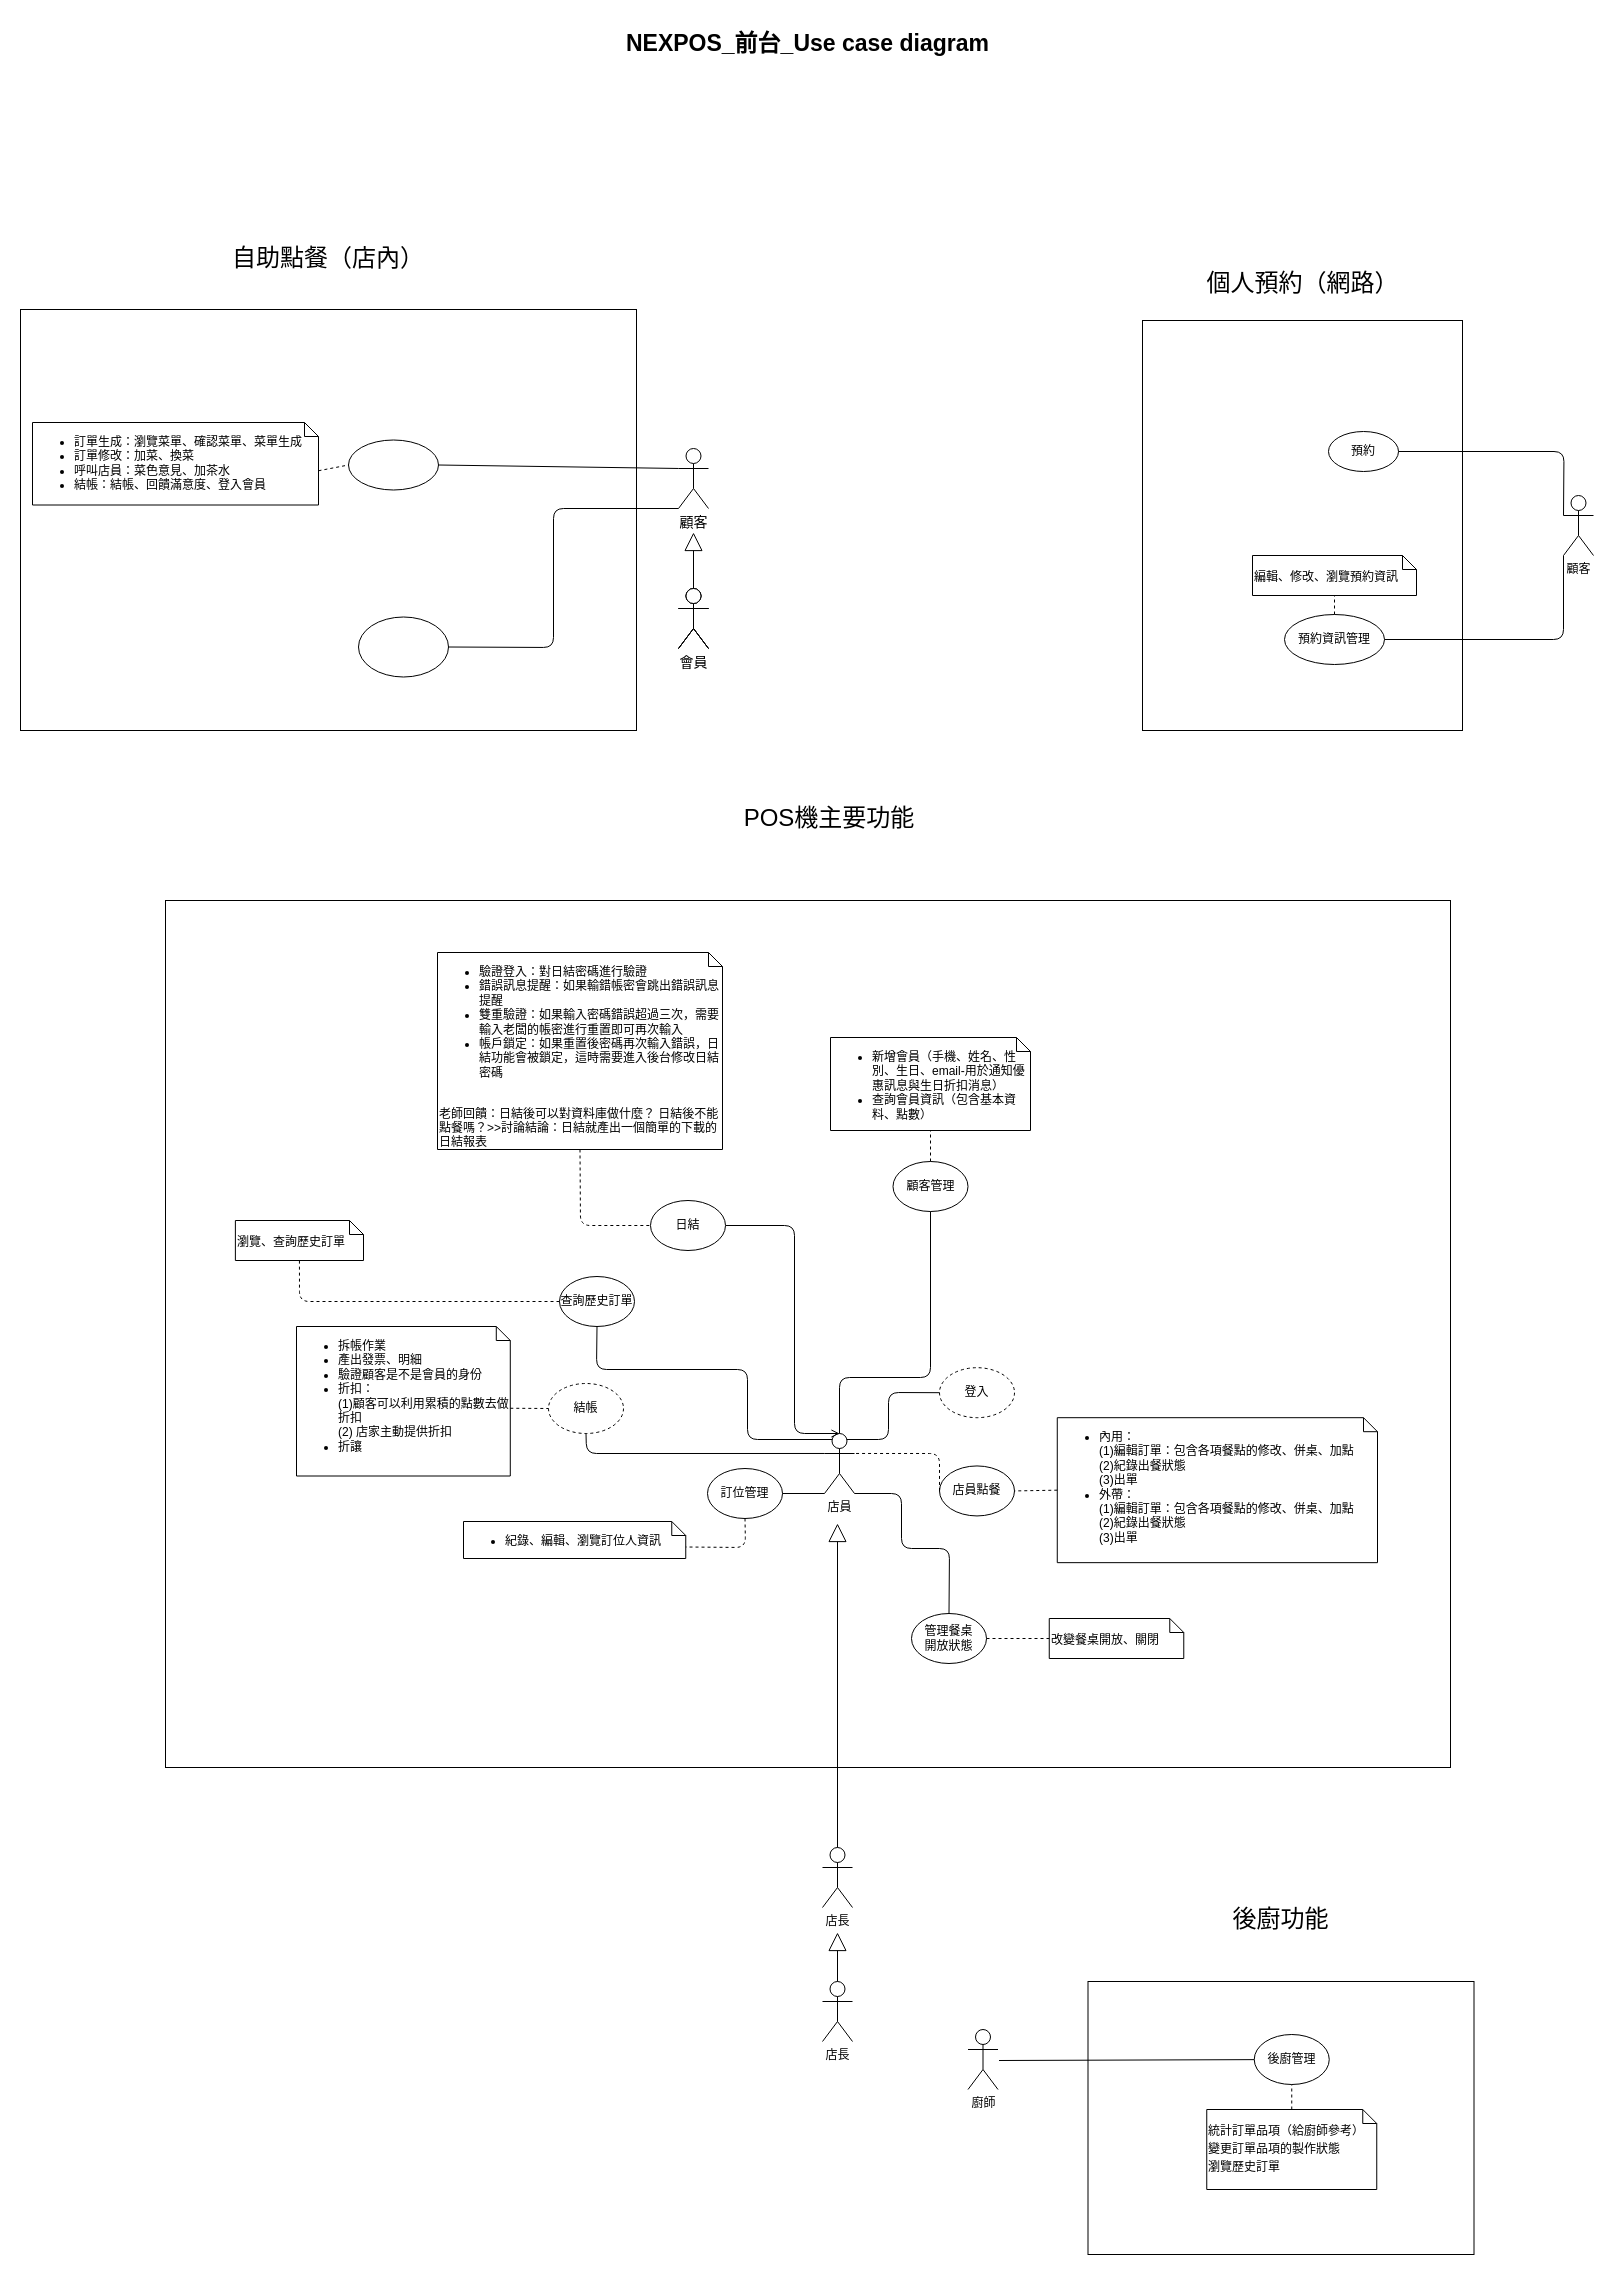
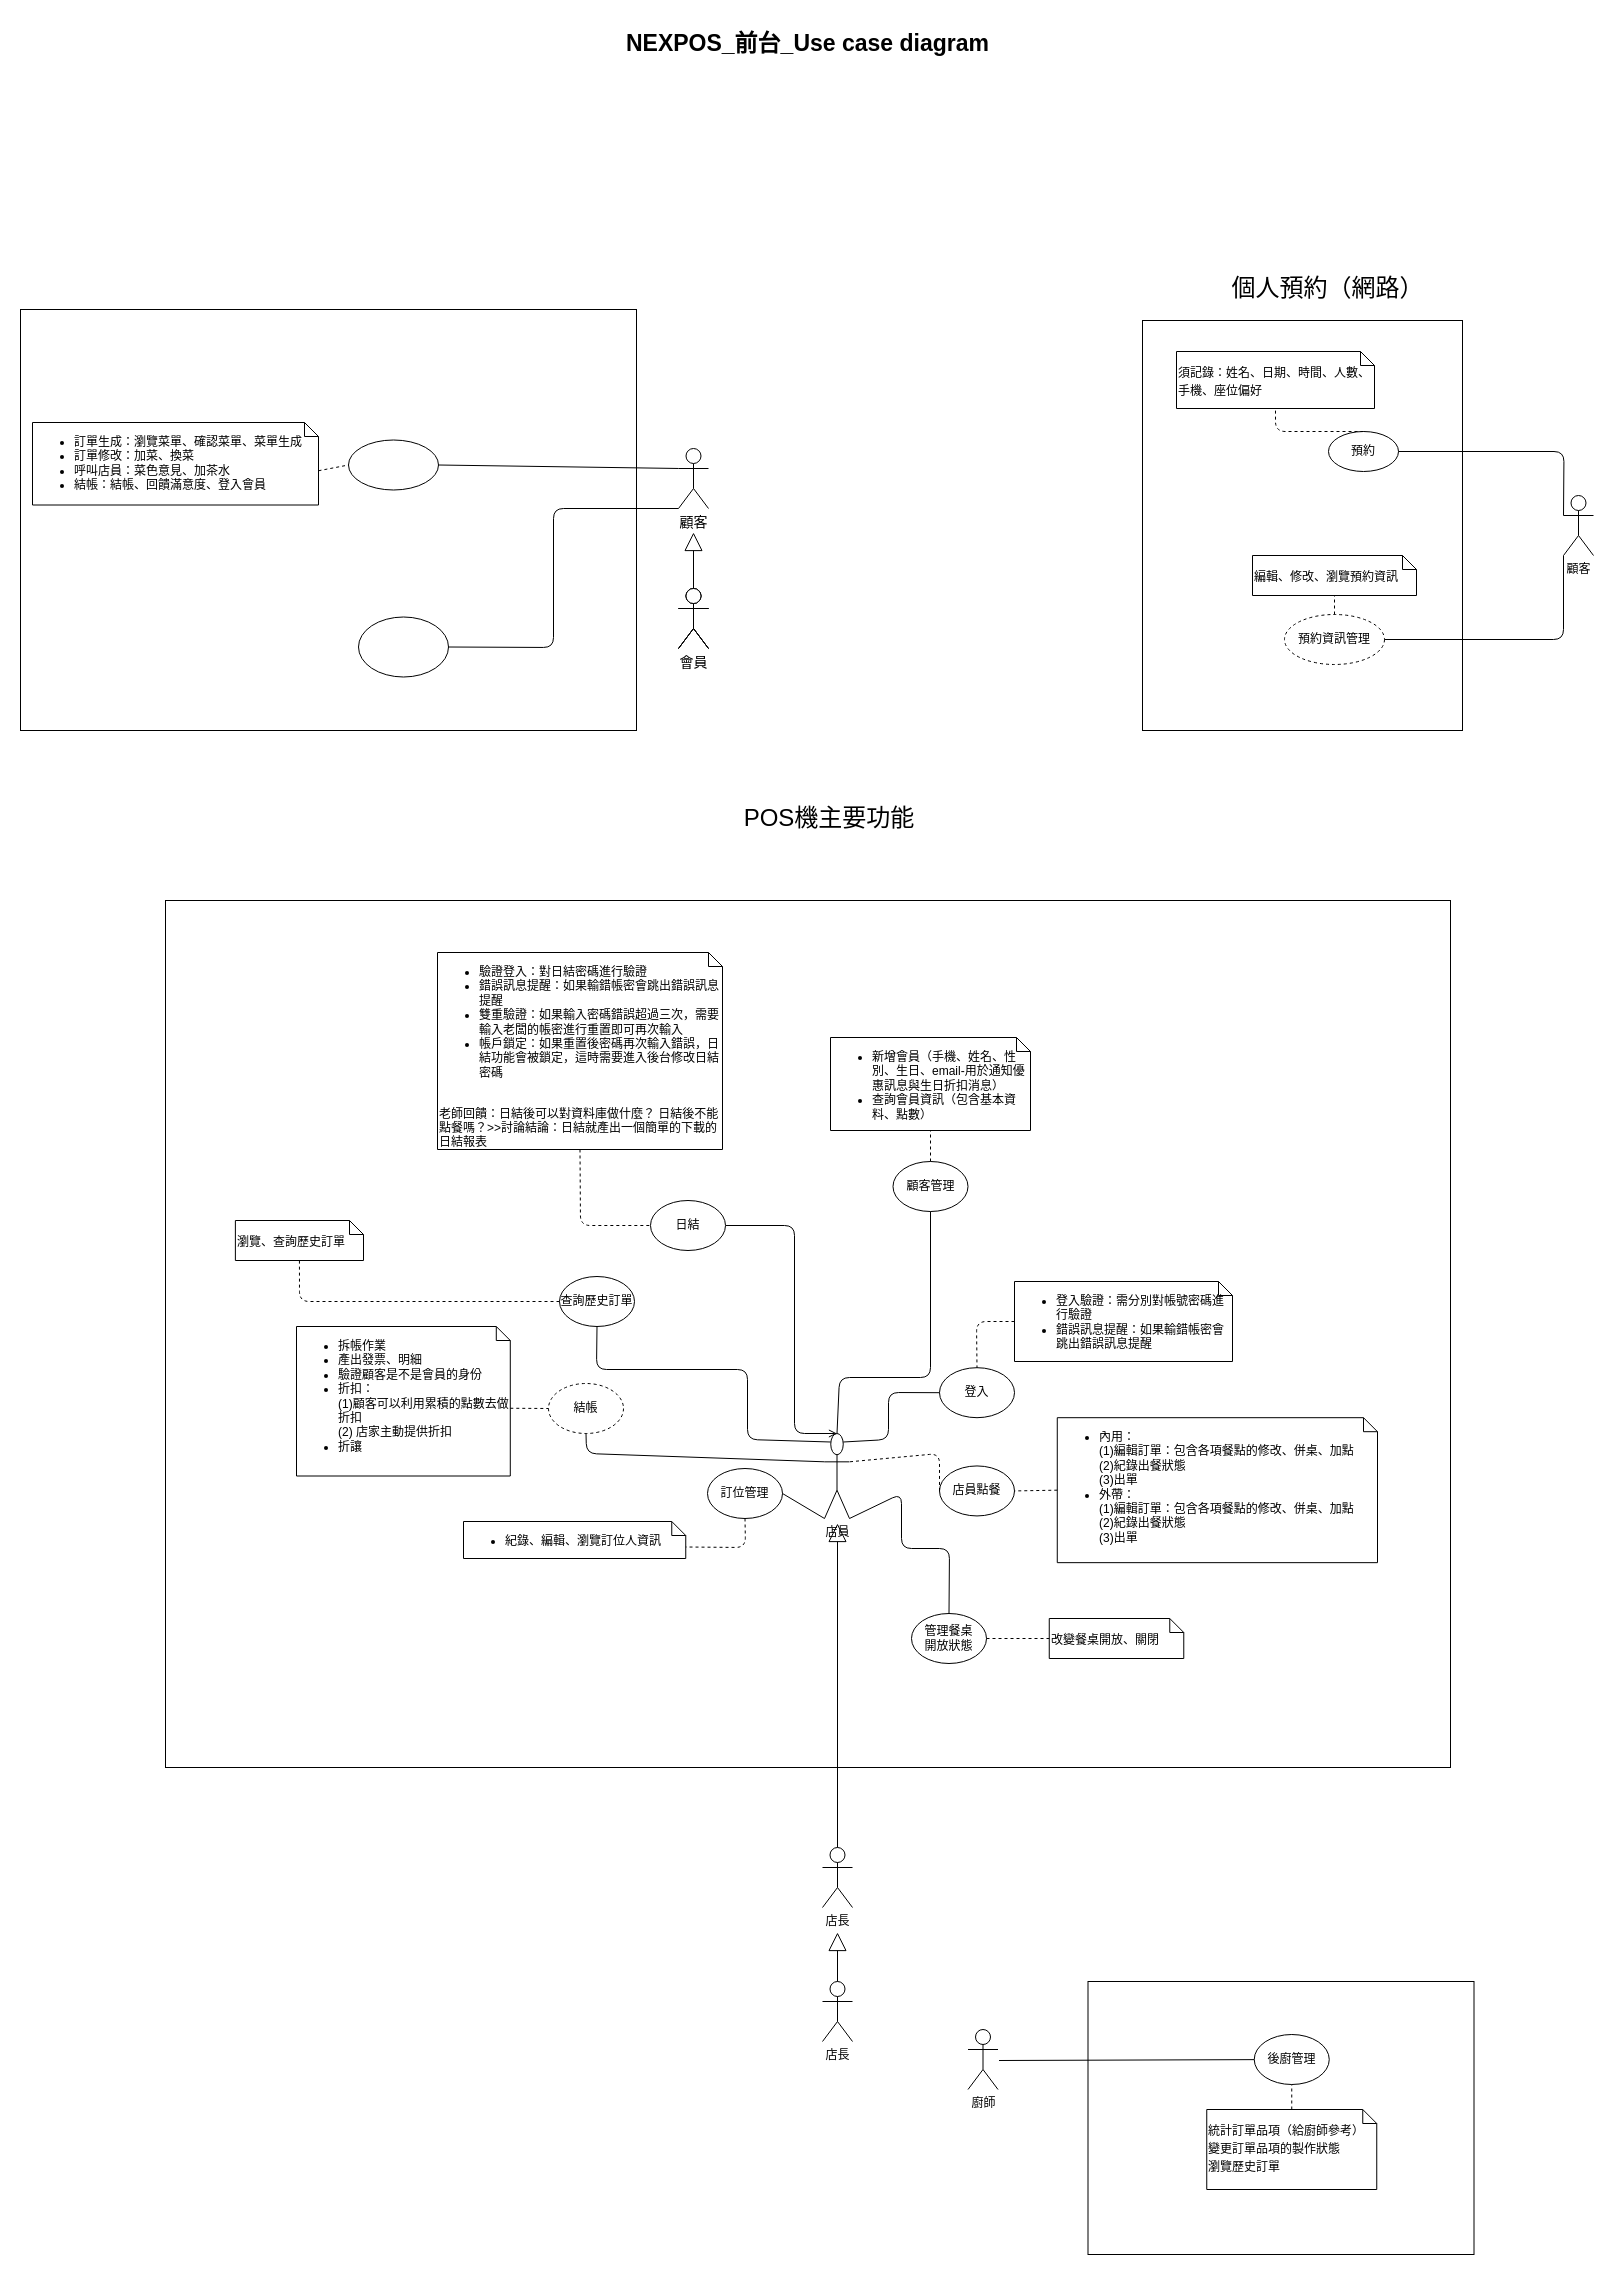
- <mxCell id="49" value="&lt;span style=&quot;font-size: 24px&quot;&gt;自助點餐（店內）&lt;/span&gt;" style="text;html=1;strokeColor=none;fillColor=none;align=center;verticalAlign=middle;whiteSpace=wrap;rounded=0;" parent="1" vertex="1"><mxGeometry x="214" y="248" width="228" height="20" as="geometry" /></mxCell>
- <mxCell id="48" value="&lt;font style=&quot;font-size: 24px&quot;&gt;個人預約（網路）&lt;/font&gt;" style="text;html=1;strokeColor=none;fillColor=none;align=center;verticalAlign=middle;whiteSpace=wrap;rounded=0;" parent="1" vertex="1"><mxGeometry x="1193.5" y="273" width="217" height="20" as="geometry" /></mxCell>
+ <mxCell id="48" value="&lt;font style=&quot;font-size: 24px&quot;&gt;個人預約（網路）&lt;/font&gt;" style="text;html=1;strokeColor=none;fillColor=none;align=center;verticalAlign=middle;whiteSpace=wrap;rounded=0;" parent="1" vertex="1"><mxGeometry x="1218.5" y="278" width="217" height="20" as="geometry" /></mxCell>
+ <mxCell id="51" value="&lt;p style=&quot;line-height: 150%&quot;&gt;須記錄：姓名、日期、時間、人數、手機、座位偏好&lt;/p&gt;" style="shape=note;whiteSpace=wrap;html=1;size=14;verticalAlign=top;align=left;spacingTop=-6;" parent="1" vertex="1"><mxGeometry x="1176" y="351" width="198" height="57" as="geometry" /></mxCell>
+ <mxCell id="50" value="" style="endArrow=none;dashed=1;html=1;exitX=0.5;exitY=0;exitDx=0;exitDy=0;entryX=0.5;entryY=1;entryDx=0;entryDy=0;entryPerimeter=0;" parent="1" source="44" target="51" edge="1"><mxGeometry width="50" height="50" relative="1" as="geometry"><mxPoint x="561.23" y="426" as="sourcePoint" /><mxPoint x="1336" y="384" as="targetPoint" /><Array as="points"><mxPoint x="1275" y="431" /></Array></mxGeometry></mxCell>
- <mxCell id="45" value="預約資訊管理" style="ellipse;whiteSpace=wrap;html=1;" parent="1" vertex="1"><mxGeometry x="1284.003" y="613.996" width="100" height="50" as="geometry" /></mxCell>
+ <mxCell id="45" value="預約資訊管理" style="ellipse;whiteSpace=wrap;html=1;dashed=1;" parent="1" vertex="1"><mxGeometry x="1284.003" y="613.996" width="100" height="50" as="geometry" /></mxCell>
+ <mxCell id="23" value="&lt;p style=&quot;line-height: 150%&quot;&gt;&lt;/p&gt;&lt;div&gt;&lt;ul&gt;&lt;li&gt;登入驗證：需分別對帳號密碼進行驗證&lt;/li&gt;&lt;li&gt;錯誤訊息提醒：如果輸錯帳密會跳出錯誤訊息提醒&lt;/li&gt;&lt;/ul&gt;&lt;/div&gt;&lt;p&gt;&lt;/p&gt;" style="shape=note;whiteSpace=wrap;html=1;size=14;verticalAlign=top;align=left;spacingTop=-6;" parent="1" vertex="1"><mxGeometry x="1014" y="1281" width="218" height="80" as="geometry" /></mxCell>
+ <mxCell id="30" value="" style="endArrow=none;dashed=1;html=1;entryX=0.5;entryY=0;entryDx=0;entryDy=0;exitX=0;exitY=0.5;exitDx=0;exitDy=0;exitPerimeter=0;" parent="1" source="23" target="5" edge="1"><mxGeometry width="50" height="50" relative="1" as="geometry"><mxPoint x="1071.74" y="1392.44" as="sourcePoint" /><mxPoint x="1022.97" y="1516.44" as="targetPoint" /><Array as="points"><mxPoint x="976" y="1321" /></Array></mxGeometry></mxCell>
- <mxCell id="5" value="登入" style="ellipse;whiteSpace=wrap;html=1;dashed=1;" parent="1" vertex="1"><mxGeometry x="939" y="1367.19" width="75" height="50" as="geometry" /></mxCell>
+ <mxCell id="5" value="登入" style="ellipse;whiteSpace=wrap;html=1;" parent="1" vertex="1"><mxGeometry x="939" y="1367.19" width="75" height="50" as="geometry" /></mxCell>
- <mxCell id="7" value="&lt;font color=&quot;#000000&quot;&gt;店員&lt;/font&gt;" style="shape=umlActor;verticalLabelPosition=bottom;labelBackgroundColor=#ffffff;verticalAlign=top;html=1;" parent="1" vertex="1"><mxGeometry x="824" y="1433" width="30" height="60" as="geometry" /></mxCell>
+ <mxCell id="7" value="&lt;font color=&quot;#000000&quot;&gt;店員&lt;/font&gt;" style="shape=umlActor;verticalLabelPosition=bottom;labelBackgroundColor=#ffffff;verticalAlign=top;html=1;" parent="1" vertex="1"><mxGeometry x="824" y="1433" width="25" height="85" as="geometry" /></mxCell>
- <mxCell id="55" value="&lt;font style=&quot;font-size: 24px&quot;&gt;後廚功能&lt;/font&gt;" style="text;html=1;strokeColor=none;fillColor=none;align=center;verticalAlign=middle;whiteSpace=wrap;rounded=0;" parent="1" vertex="1"><mxGeometry x="1172" y="1909" width="217" height="20" as="geometry" /></mxCell>
